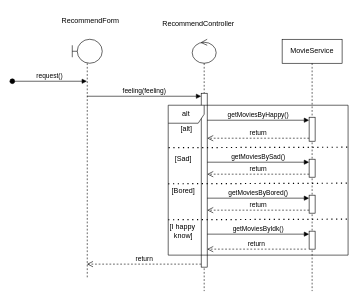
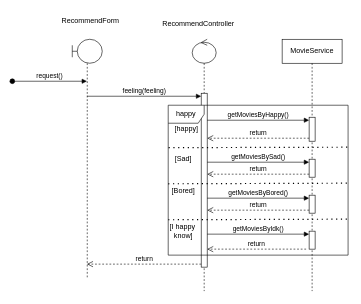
- <mxCell id="11" value="alt" style="shape=umlFrame;whiteSpace=wrap;html=1;pointerEvents=0;" parent="1" vertex="1"><mxGeometry x="280" y="175" width="300" height="250" as="geometry" /></mxCell>
+ <mxCell id="11" value="happy" style="shape=umlFrame;whiteSpace=wrap;html=1;pointerEvents=0;" parent="1" vertex="1"><mxGeometry x="280" y="175" width="300" height="250" as="geometry" /></mxCell>
- <mxCell id="18" value="[alt]" style="text;html=1;align=center;verticalAlign=middle;resizable=0;points=[];autosize=1;strokeColor=none;fillColor=none;" parent="1" vertex="1"><mxGeometry x="280" y="200" width="60" height="30" as="geometry" /></mxCell>
+ <mxCell id="18" value="[happy]" style="text;html=1;align=center;verticalAlign=middle;resizable=0;points=[];autosize=1;strokeColor=none;fillColor=none;" parent="1" vertex="1"><mxGeometry x="280" y="200" width="60" height="30" as="geometry" /></mxCell>
